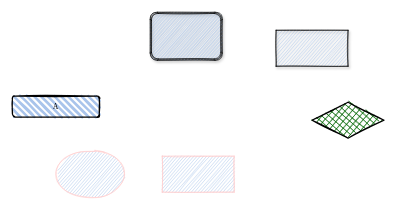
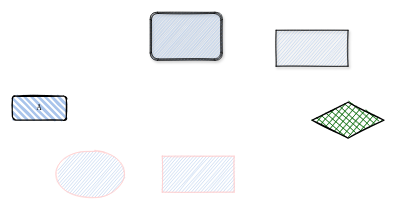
- <mxCell id="2" value="A" style="rounded=1;whiteSpace=wrap;html=1;strokeWidth=2;fillWeight=4;hachureGap=8;hachureAngle=45;fillColor=#A9C4EB;sketch=1;fillStyle=hachure;shadow=0;glass=0;fontFamily=Comic Sans MS;" vertex="1" parent="1"><mxGeometry x="20" y="160" width="145" height="35" as="geometry" /></mxCell>
+ <mxCell id="2" value="A" style="rounded=1;whiteSpace=wrap;html=1;strokeWidth=2;fillWeight=4;hachureGap=8;hachureAngle=45;fillColor=#A9C4EB;sketch=1;fillStyle=hachure;shadow=0;glass=0;fontFamily=Comic Sans MS;" vertex="1" parent="1"><mxGeometry x="20" y="160" width="90" height="40" as="geometry" /></mxCell>
